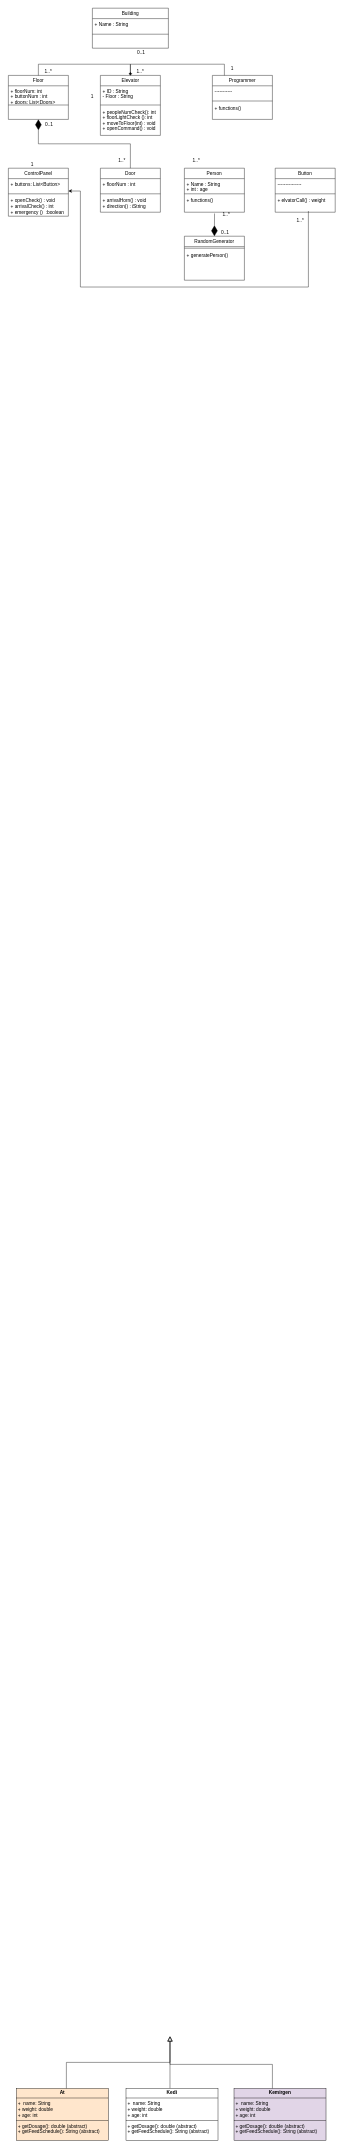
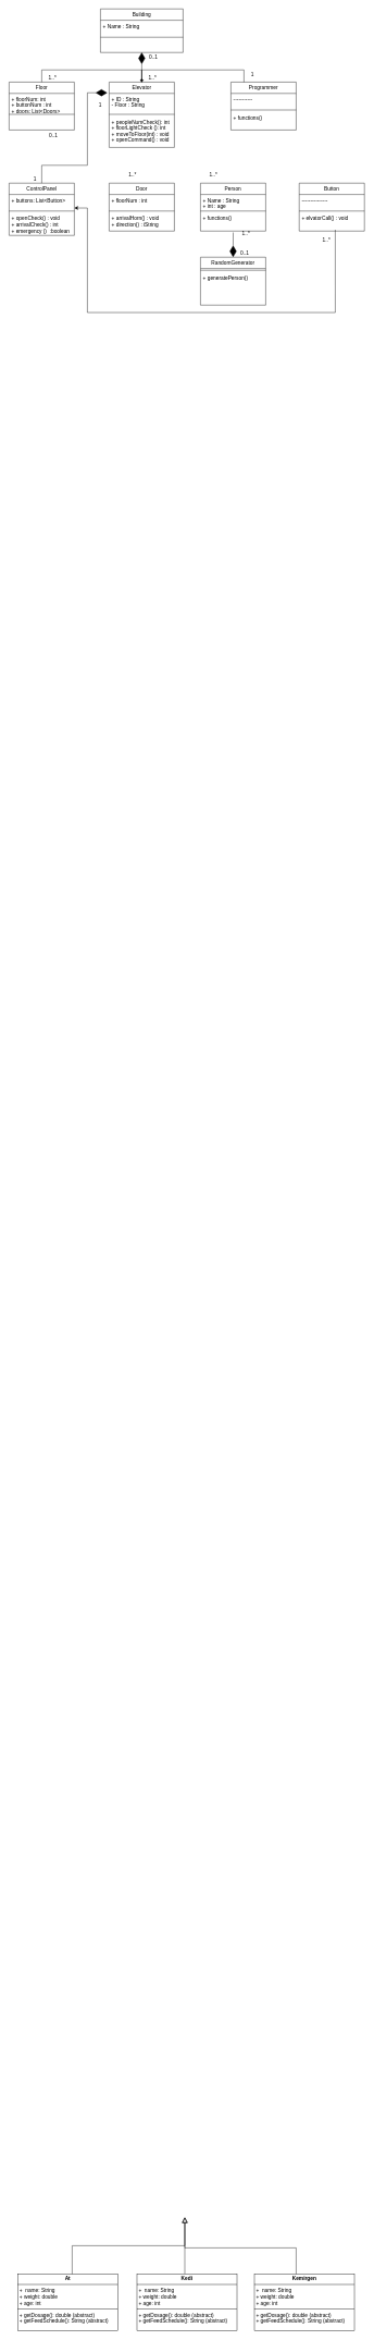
+ <mxCell id="21" value="" style="endArrow=diamondThin;endFill=1;endSize=24;html=1;rounded=0;entryX=0.5;entryY=1;entryDx=0;entryDy=0;exitX=0.5;exitY=0;exitDx=0;exitDy=0;" edge="1" parent="1" source="8" target="13"><mxGeometry width="160" relative="1" as="geometry"><mxPoint x="230" y="180" as="sourcePoint" /><mxPoint x="390" y="180" as="targetPoint" /></mxGeometry></mxCell>
+ <mxCell id="54" value="" style="endArrow=diamondThin;endFill=1;endSize=24;html=1;rounded=0;entryX=-0.028;entryY=0.163;entryDx=0;entryDy=0;exitX=0.5;exitY=0;exitDx=0;exitDy=0;edgeStyle=orthogonalEdgeStyle;entryPerimeter=0;" edge="1" parent="1" source="27" target="8"><mxGeometry width="160" relative="1" as="geometry"><mxPoint x="675" y="402" as="sourcePoint" /><mxPoint x="445" y="280" as="targetPoint" /><Array as="points"><mxPoint x="95" y="379" /><mxPoint x="200" y="379" /><mxPoint x="200" y="213" /></Array></mxGeometry></mxCell>
- <mxCell id="53" value="" style="endArrow=diamondThin;endFill=1;endSize=24;html=1;rounded=0;entryX=0.5;entryY=1;entryDx=0;entryDy=0;exitX=0.5;exitY=0;exitDx=0;exitDy=0;edgeStyle=orthogonalEdgeStyle;" edge="1" parent="1" source="31" target="22"><mxGeometry width="160" relative="1" as="geometry"><mxPoint x="95" y="380" as="sourcePoint" /><mxPoint x="120" y="310" as="targetPoint" /></mxGeometry></mxCell>
- <mxCell id="42" value="+ elvatorCall() : weight" style="text;align=left;verticalAlign=top;spacingLeft=4;spacingRight=4;overflow=hidden;rotatable=0;points=[[0,0.5],[1,0.5]];portConstraint=eastwest;" vertex="1" parent="39"><mxGeometry y="68" width="150" height="42" as="geometry" /></mxCell>
+ <mxCell id="42" value="+ elvatorCall() : void" style="text;align=left;verticalAlign=top;spacingLeft=4;spacingRight=4;overflow=hidden;rotatable=0;points=[[0,0.5],[1,0.5]];portConstraint=eastwest;" vertex="1" parent="39"><mxGeometry y="68" width="150" height="42" as="geometry" /></mxCell>
- <mxCell id="3" value="&lt;p style=&quot;margin:0px;margin-top:4px;text-align:center;&quot;&gt;&lt;b&gt;At&lt;/b&gt;&lt;/p&gt;&lt;hr size=&quot;1&quot; style=&quot;border-style:solid;&quot;&gt;&lt;p style=&quot;margin:0px;margin-left:4px;&quot;&gt;+&amp;nbsp;&lt;span style=&quot;text-wrap: nowrap;&quot;&gt;&amp;nbsp;name: String&lt;/span&gt;&lt;br&gt;+&amp;nbsp;&lt;span style=&quot;background-color: initial;&quot;&gt;weight: double&lt;/span&gt;&lt;/p&gt;&lt;p style=&quot;margin:0px;margin-left:4px;&quot;&gt;&lt;span style=&quot;background-color: initial;&quot;&gt;+&amp;nbsp;&lt;/span&gt;&lt;span style=&quot;background-color: initial;&quot;&gt;age: int&lt;/span&gt;&lt;/p&gt;&lt;hr size=&quot;1&quot; style=&quot;border-style:solid;&quot;&gt;&lt;p style=&quot;margin:0px;margin-left:4px;&quot;&gt;+ getDosage(): double (abstract)&lt;br&gt;+ getFeedSchedule(): String (abstract)&lt;br&gt;&lt;/p&gt;" style="verticalAlign=top;align=left;overflow=fill;html=1;whiteSpace=wrap;fillColor=#ffe6cc;" parent="1" vertex="1"><mxGeometry x="40" y="5220" width="230" height="130" as="geometry" /></mxCell>
+ <mxCell id="3" value="&lt;p style=&quot;margin:0px;margin-top:4px;text-align:center;&quot;&gt;&lt;b&gt;At&lt;/b&gt;&lt;/p&gt;&lt;hr size=&quot;1&quot; style=&quot;border-style:solid;&quot;&gt;&lt;p style=&quot;margin:0px;margin-left:4px;&quot;&gt;+&amp;nbsp;&lt;span style=&quot;text-wrap: nowrap;&quot;&gt;&amp;nbsp;name: String&lt;/span&gt;&lt;br&gt;+&amp;nbsp;&lt;span style=&quot;background-color: initial;&quot;&gt;weight: double&lt;/span&gt;&lt;/p&gt;&lt;p style=&quot;margin:0px;margin-left:4px;&quot;&gt;&lt;span style=&quot;background-color: initial;&quot;&gt;+&amp;nbsp;&lt;/span&gt;&lt;span style=&quot;background-color: initial;&quot;&gt;age: int&lt;/span&gt;&lt;/p&gt;&lt;hr size=&quot;1&quot; style=&quot;border-style:solid;&quot;&gt;&lt;p style=&quot;margin:0px;margin-left:4px;&quot;&gt;+ getDosage(): double (abstract)&lt;br&gt;+ getFeedSchedule(): String (abstract)&lt;br&gt;&lt;/p&gt;" style="verticalAlign=top;align=left;overflow=fill;html=1;whiteSpace=wrap;" parent="1" vertex="1"><mxGeometry x="40" y="5220" width="230" height="130" as="geometry" /></mxCell>
- <mxCell id="5" value="&lt;p style=&quot;margin:0px;margin-top:4px;text-align:center;&quot;&gt;&lt;b&gt;Kemirgen&lt;/b&gt;&lt;/p&gt;&lt;hr size=&quot;1&quot; style=&quot;border-style:solid;&quot;&gt;&lt;p style=&quot;margin: 0px 0px 0px 4px;&quot;&gt;+&amp;nbsp;&lt;span style=&quot;text-wrap: nowrap;&quot;&gt;&amp;nbsp;name: String&lt;/span&gt;&lt;br&gt;+&amp;nbsp;&lt;span style=&quot;background-color: initial;&quot;&gt;weight: double&lt;/span&gt;&lt;/p&gt;&lt;p style=&quot;margin: 0px 0px 0px 4px;&quot;&gt;&lt;span style=&quot;background-color: initial;&quot;&gt;+&amp;nbsp;&lt;/span&gt;&lt;span style=&quot;background-color: initial;&quot;&gt;age: int&lt;/span&gt;&lt;/p&gt;&lt;hr size=&quot;1&quot; style=&quot;border-style:solid;&quot;&gt;&lt;p style=&quot;margin:0px;margin-left:4px;&quot;&gt;+ getDosage(): double (abstract)&lt;br&gt;+ getFeedSchedule(): String (abstract)&lt;br&gt;&lt;/p&gt;" style="verticalAlign=top;align=left;overflow=fill;html=1;whiteSpace=wrap;fillColor=#e1d5e7;" parent="1" vertex="1"><mxGeometry x="584" y="5220" width="230" height="130" as="geometry" /></mxCell>
+ <mxCell id="5" value="&lt;p style=&quot;margin:0px;margin-top:4px;text-align:center;&quot;&gt;&lt;b&gt;Kemirgen&lt;/b&gt;&lt;/p&gt;&lt;hr size=&quot;1&quot; style=&quot;border-style:solid;&quot;&gt;&lt;p style=&quot;margin: 0px 0px 0px 4px;&quot;&gt;+&amp;nbsp;&lt;span style=&quot;text-wrap: nowrap;&quot;&gt;&amp;nbsp;name: String&lt;/span&gt;&lt;br&gt;+&amp;nbsp;&lt;span style=&quot;background-color: initial;&quot;&gt;weight: double&lt;/span&gt;&lt;/p&gt;&lt;p style=&quot;margin: 0px 0px 0px 4px;&quot;&gt;&lt;span style=&quot;background-color: initial;&quot;&gt;+&amp;nbsp;&lt;/span&gt;&lt;span style=&quot;background-color: initial;&quot;&gt;age: int&lt;/span&gt;&lt;/p&gt;&lt;hr size=&quot;1&quot; style=&quot;border-style:solid;&quot;&gt;&lt;p style=&quot;margin:0px;margin-left:4px;&quot;&gt;+ getDosage(): double (abstract)&lt;br&gt;+ getFeedSchedule(): String (abstract)&lt;br&gt;&lt;/p&gt;" style="verticalAlign=top;align=left;overflow=fill;html=1;whiteSpace=wrap;" parent="1" vertex="1"><mxGeometry x="584" y="5220" width="230" height="130" as="geometry" /></mxCell>
